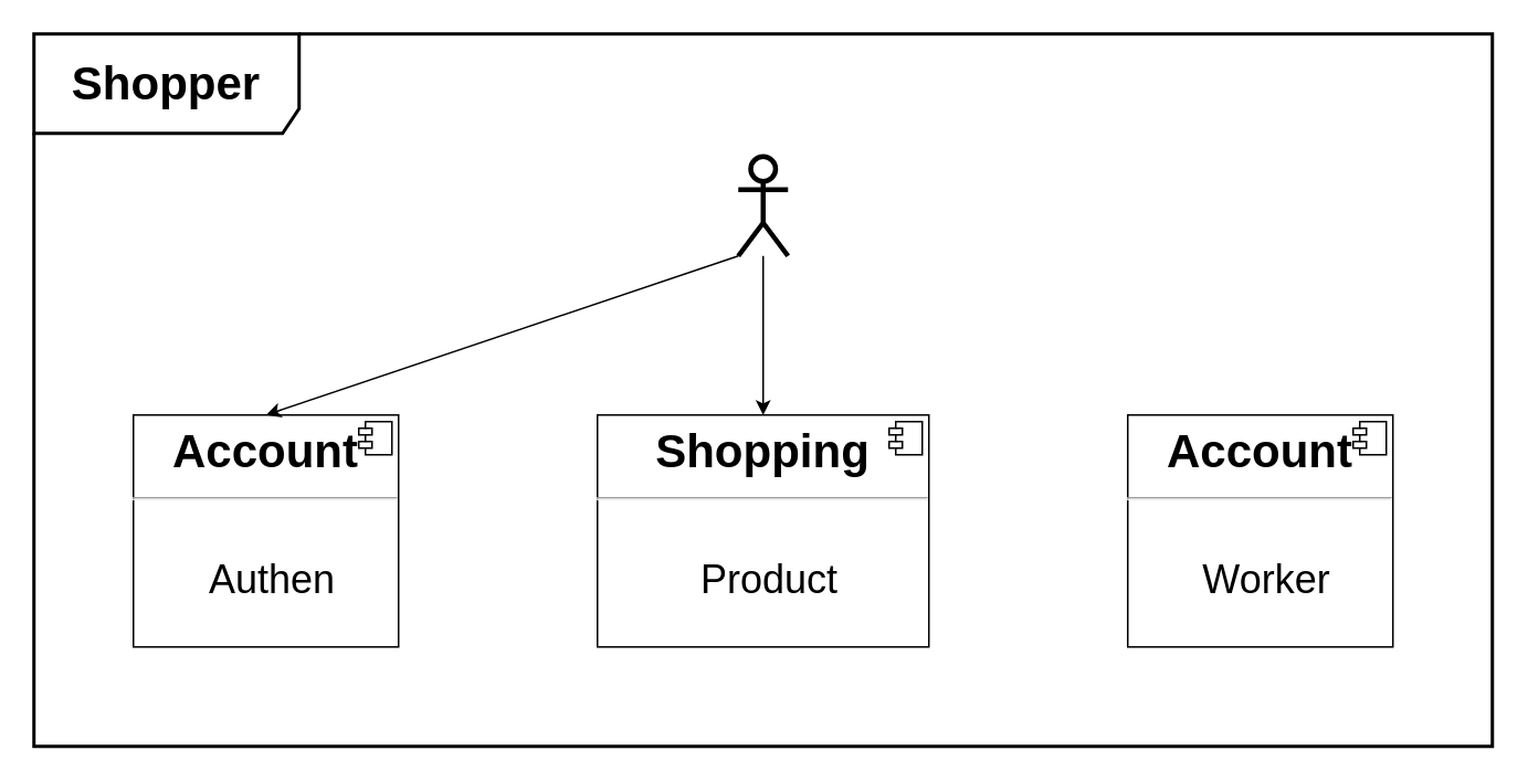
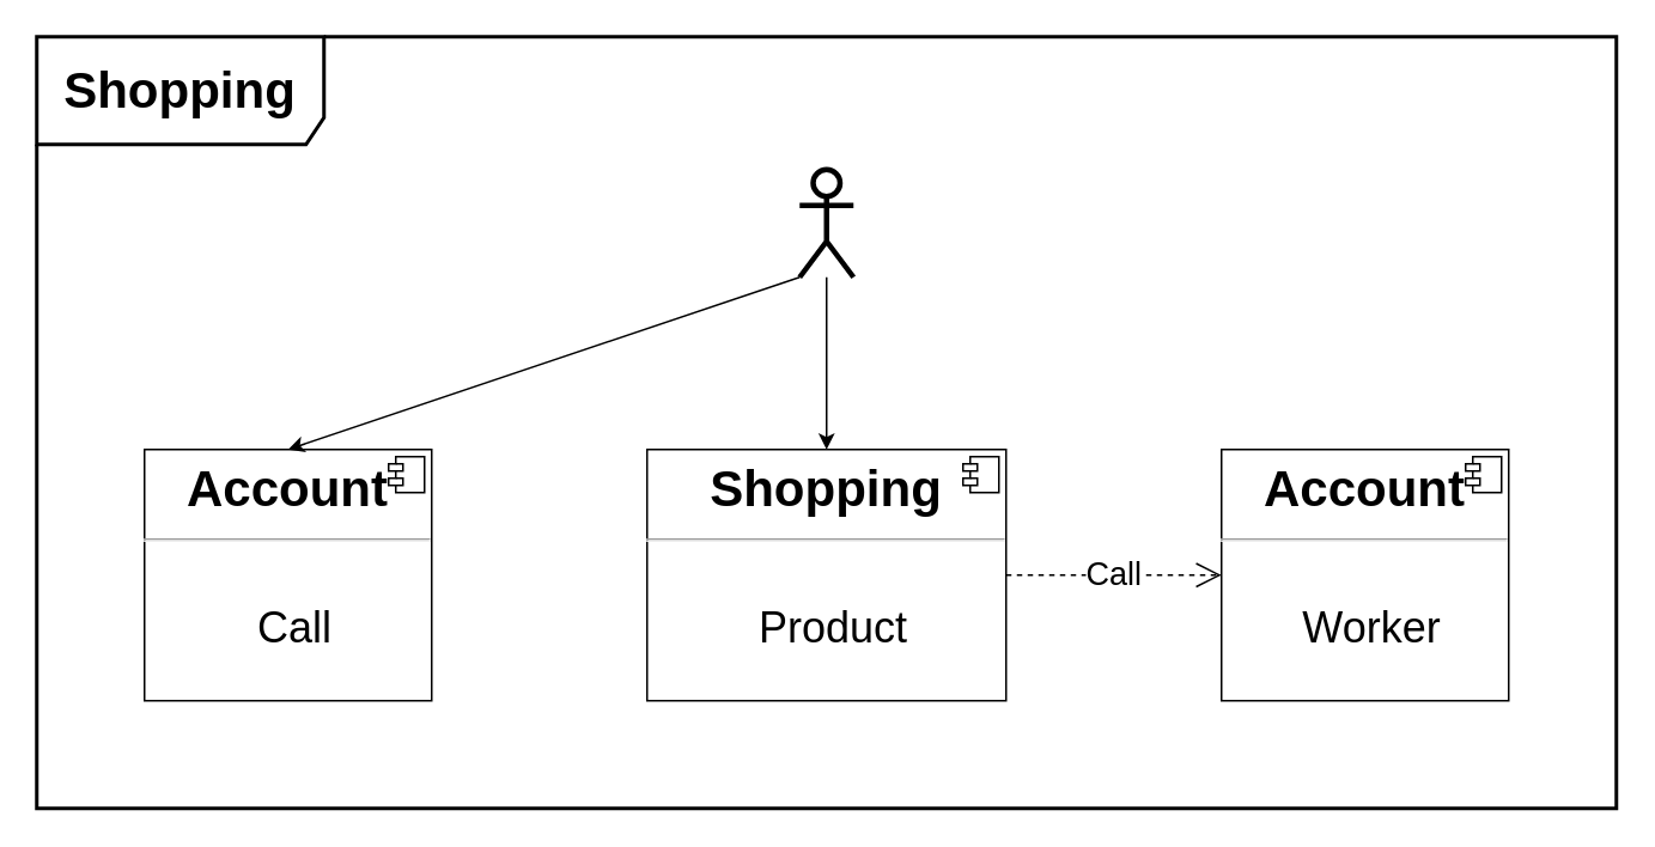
- <mxCell id="2" value="&lt;font style=&quot;font-size: 28px&quot;&gt;&lt;b&gt;Shopper&lt;/b&gt;&lt;/font&gt;" style="shape=umlFrame;whiteSpace=wrap;html=1;strokeWidth=2;width=160;height=60;fontSize=16;rounded=0;" parent="1" vertex="1"><mxGeometry x="20" y="20" width="880" height="430" as="geometry" /></mxCell>
+ <mxCell id="2" value="&lt;font style=&quot;font-size: 28px&quot;&gt;&lt;b&gt;Shopping&lt;/b&gt;&lt;/font&gt;" style="shape=umlFrame;whiteSpace=wrap;html=1;strokeWidth=2;width=160;height=60;fontSize=16;rounded=0;" parent="1" vertex="1"><mxGeometry x="20" y="20" width="880" height="430" as="geometry" /></mxCell>
- <mxCell id="3" value="&lt;p style=&quot;margin: 0px ; margin-top: 6px ; text-align: center&quot;&gt;&lt;b&gt;&lt;font style=&quot;font-size: 28px&quot;&gt;Account&lt;/font&gt;&lt;/b&gt;&lt;/p&gt;&lt;hr style=&quot;font-size: 20px&quot;&gt;&lt;p style=&quot;margin: 0px 0px 0px 8px ; font-size: 20px&quot;&gt;&lt;font style=&quot;font-size: 20px&quot;&gt;&lt;br&gt;&lt;/font&gt;&lt;/p&gt;&lt;p style=&quot;text-align: center ; margin: 0px 0px 0px 8px&quot;&gt;&lt;font style=&quot;font-size: 24px&quot;&gt;Authen&lt;/font&gt;&lt;/p&gt;" style="align=left;overflow=fill;html=1;dropTarget=0;rounded=0;" parent="1" vertex="1"><mxGeometry x="80" y="250" width="160" height="140" as="geometry" /></mxCell>
+ <mxCell id="3" value="&lt;p style=&quot;margin: 0px ; margin-top: 6px ; text-align: center&quot;&gt;&lt;b&gt;&lt;font style=&quot;font-size: 28px&quot;&gt;Account&lt;/font&gt;&lt;/b&gt;&lt;/p&gt;&lt;hr style=&quot;font-size: 20px&quot;&gt;&lt;p style=&quot;margin: 0px 0px 0px 8px ; font-size: 20px&quot;&gt;&lt;font style=&quot;font-size: 20px&quot;&gt;&lt;br&gt;&lt;/font&gt;&lt;/p&gt;&lt;p style=&quot;text-align: center ; margin: 0px 0px 0px 8px&quot;&gt;&lt;font style=&quot;font-size: 24px&quot;&gt;Call&lt;/font&gt;&lt;/p&gt;" style="align=left;overflow=fill;html=1;dropTarget=0;rounded=0;" parent="1" vertex="1"><mxGeometry x="80" y="250" width="160" height="140" as="geometry" /></mxCell>
+ <mxCell id="12" value="Call" style="endArrow=open;endSize=12;dashed=1;html=1;exitX=1;exitY=0.5;exitDx=0;exitDy=0;entryX=0;entryY=0.5;entryDx=0;entryDy=0;fontSize=18;rounded=0;" parent="1" source="5" target="7" edge="1"><mxGeometry width="160" relative="1" as="geometry"><mxPoint x="410" y="550" as="sourcePoint" /><mxPoint x="750" y="550" as="targetPoint" /></mxGeometry></mxCell>
